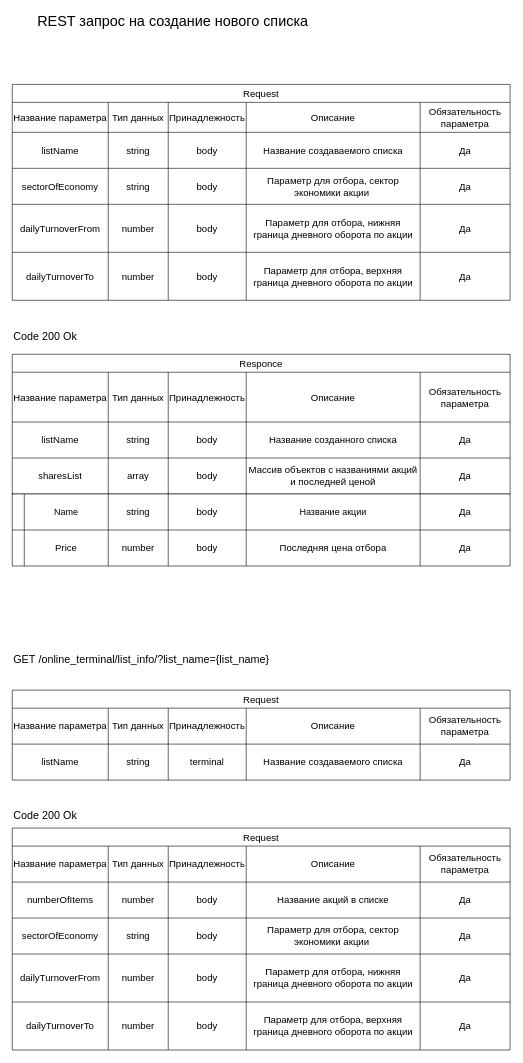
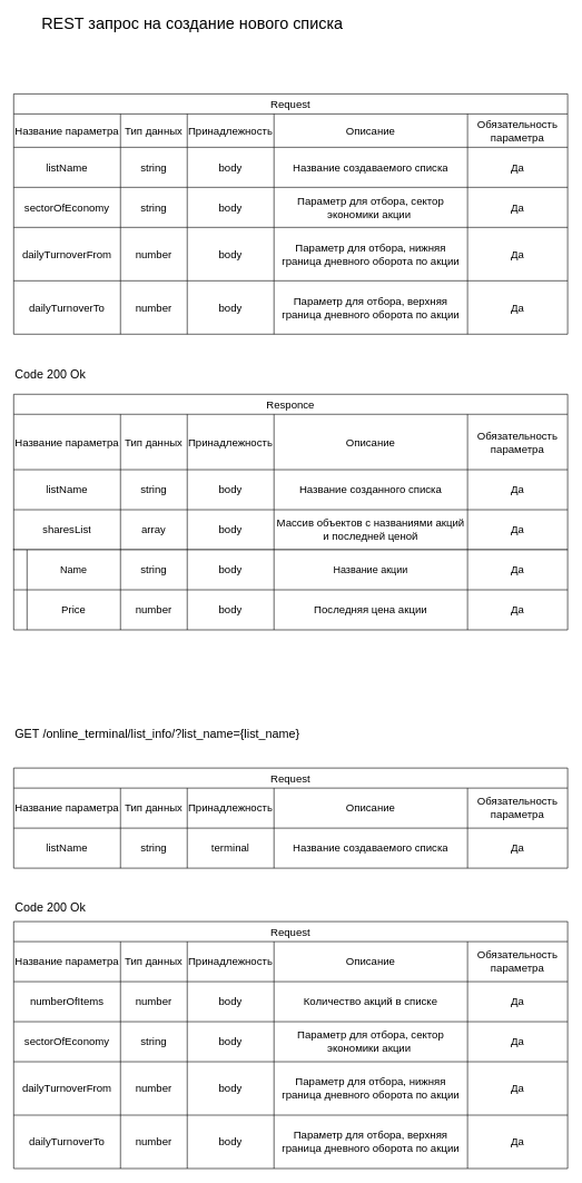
- <mxCell id="113" value="Последняя цена отбора" style="shape=partialRectangle;html=1;whiteSpace=wrap;connectable=0;strokeColor=inherit;overflow=hidden;fillColor=none;top=0;left=0;bottom=0;right=0;pointerEvents=1;fontSize=16;" vertex="1" parent="108"><mxGeometry x="390" width="290" height="60" as="geometry"><mxRectangle width="290" height="60" as="alternateBounds" /></mxGeometry></mxCell>
+ <mxCell id="113" value="Последняя цена акции" style="shape=partialRectangle;html=1;whiteSpace=wrap;connectable=0;strokeColor=inherit;overflow=hidden;fillColor=none;top=0;left=0;bottom=0;right=0;pointerEvents=1;fontSize=16;" vertex="1" parent="108"><mxGeometry x="390" width="290" height="60" as="geometry"><mxRectangle width="290" height="60" as="alternateBounds" /></mxGeometry></mxCell>
- <mxCell id="80" value="Название акций в списке" style="shape=partialRectangle;html=1;whiteSpace=wrap;connectable=0;strokeColor=inherit;overflow=hidden;fillColor=none;top=0;left=0;bottom=0;right=0;pointerEvents=1;fontSize=16;" parent="76" vertex="1"><mxGeometry x="390" width="290" height="60" as="geometry"><mxRectangle width="290" height="60" as="alternateBounds" /></mxGeometry></mxCell>
+ <mxCell id="80" value="Количество акций в списке" style="shape=partialRectangle;html=1;whiteSpace=wrap;connectable=0;strokeColor=inherit;overflow=hidden;fillColor=none;top=0;left=0;bottom=0;right=0;pointerEvents=1;fontSize=16;" parent="76" vertex="1"><mxGeometry x="390" width="290" height="60" as="geometry"><mxRectangle width="290" height="60" as="alternateBounds" /></mxGeometry></mxCell>
